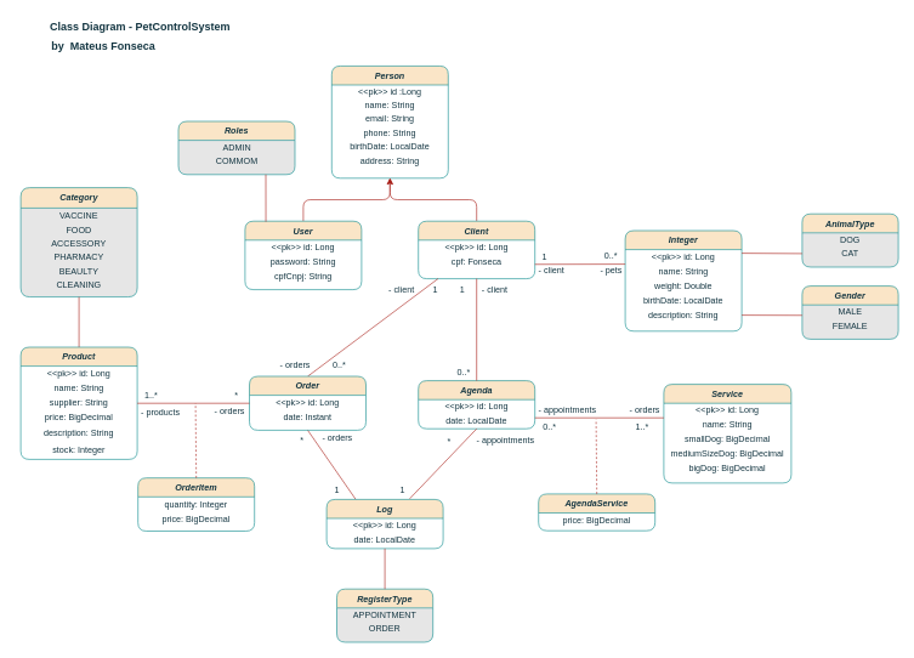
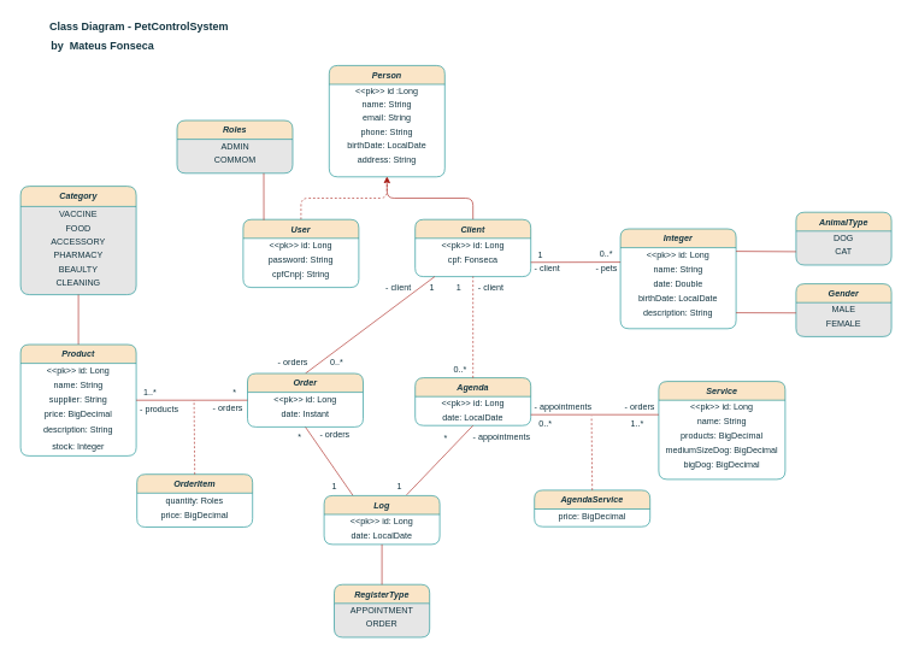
- <mxCell id="18" style="edgeStyle=orthogonalEdgeStyle;rounded=1;orthogonalLoop=1;jettySize=auto;html=1;entryX=0.5;entryY=1;entryDx=0;entryDy=0;labelBackgroundColor=none;fontColor=default;strokeColor=#A8201A;" parent="1" source="19" target="11" edge="1"><mxGeometry relative="1" as="geometry" /></mxCell>
+ <mxCell id="18" style="edgeStyle=orthogonalEdgeStyle;rounded=1;orthogonalLoop=1;jettySize=auto;html=1;entryX=0.5;entryY=1;entryDx=0;entryDy=0;labelBackgroundColor=none;fontColor=default;strokeColor=#A8201A;dashed=1;" parent="1" source="19" target="11" edge="1"><mxGeometry relative="1" as="geometry" /></mxCell>
- <mxCell id="8" value="weight: Double" style="text;html=1;align=center;verticalAlign=middle;whiteSpace=wrap;rounded=1;labelBackgroundColor=none;fontColor=#143642;" parent="5" vertex="1"><mxGeometry y="66" width="160" height="20" as="geometry" /></mxCell>
+ <mxCell id="8" value="date: Double" style="text;html=1;align=center;verticalAlign=middle;whiteSpace=wrap;rounded=1;labelBackgroundColor=none;fontColor=#143642;" parent="5" vertex="1"><mxGeometry y="66" width="160" height="20" as="geometry" /></mxCell>
- <mxCell id="72" value="" style="endArrow=none;html=1;rounded=1;exitX=0.5;exitY=0;exitDx=0;exitDy=0;entryX=0.5;entryY=1;entryDx=0;entryDy=0;labelBackgroundColor=none;fontColor=default;strokeColor=#A8201A;" parent="1" source="2" target="24" edge="1"><mxGeometry width="50" height="50" relative="1" as="geometry"><mxPoint x="704" y="431" as="sourcePoint" /><mxPoint x="654" y="452" as="targetPoint" /></mxGeometry></mxCell>
+ <mxCell id="72" value="" style="endArrow=none;html=1;rounded=1;exitX=0.5;exitY=0;exitDx=0;exitDy=0;entryX=0.5;entryY=1;entryDx=0;entryDy=0;labelBackgroundColor=none;fontColor=default;strokeColor=#A8201A;dashed=1;" parent="1" source="2" target="24" edge="1"><mxGeometry width="50" height="50" relative="1" as="geometry"><mxPoint x="704" y="431" as="sourcePoint" /><mxPoint x="654" y="452" as="targetPoint" /></mxGeometry></mxCell>
- <mxCell id="30" value="smallDog: BigDecimal" style="text;html=1;align=center;verticalAlign=middle;whiteSpace=wrap;rounded=1;labelBackgroundColor=none;fontColor=#143642;" parent="27" vertex="1"><mxGeometry y="66" width="175" height="20" as="geometry" /></mxCell>
+ <mxCell id="30" value="products: BigDecimal" style="text;html=1;align=center;verticalAlign=middle;whiteSpace=wrap;rounded=1;labelBackgroundColor=none;fontColor=#143642;" parent="27" vertex="1"><mxGeometry y="66" width="175" height="20" as="geometry" /></mxCell>
- <mxCell id="55" value="quantity: Integer" style="text;html=1;align=center;verticalAlign=middle;whiteSpace=wrap;rounded=1;labelBackgroundColor=none;fontColor=#143642;" parent="54" vertex="1"><mxGeometry y="26" width="160" height="20" as="geometry" /></mxCell>
+ <mxCell id="55" value="quantity: Roles" style="text;html=1;align=center;verticalAlign=middle;whiteSpace=wrap;rounded=1;labelBackgroundColor=none;fontColor=#143642;" parent="54" vertex="1"><mxGeometry y="26" width="160" height="20" as="geometry" /></mxCell>
